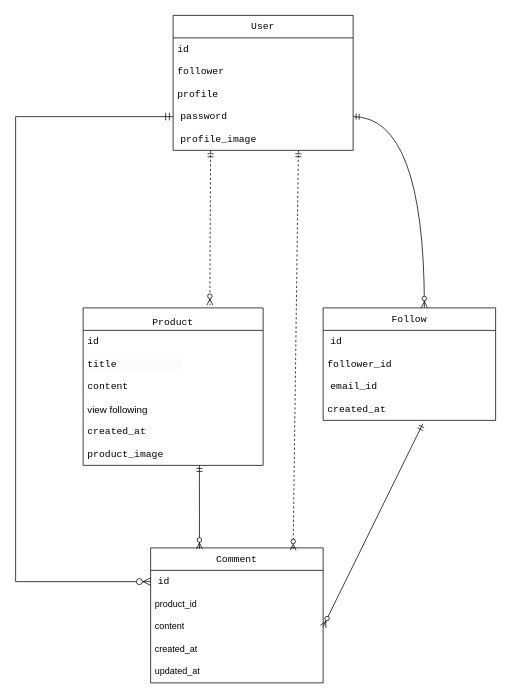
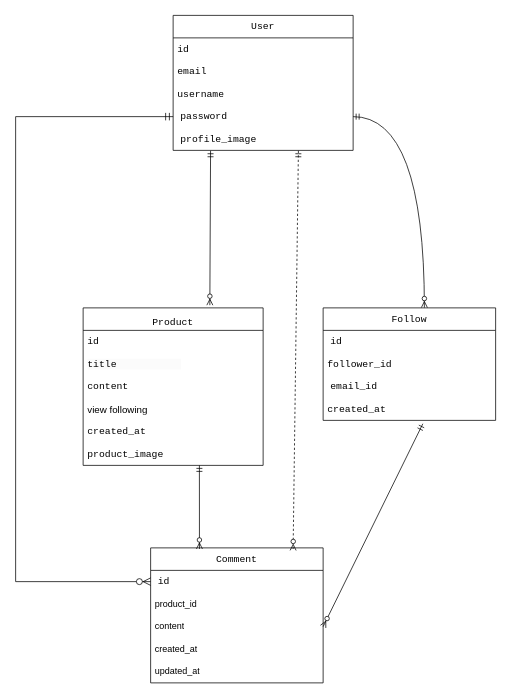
- <mxCell id="4" value="&lt;font face=&quot;Menlo, Monaco, Courier New, monospace&quot;&gt;&lt;span style=&quot;font-size: 13px;&quot;&gt;follower&lt;/span&gt;&lt;/font&gt;" style="text;strokeColor=none;fillColor=none;align=left;verticalAlign=middle;spacingLeft=4;spacingRight=4;overflow=hidden;points=[[0,0.5],[1,0.5]];portConstraint=eastwest;rotatable=0;whiteSpace=wrap;html=1;" parent="2" vertex="1"><mxGeometry y="60" width="240" height="30" as="geometry" /></mxCell>
+ <mxCell id="4" value="&lt;font face=&quot;Menlo, Monaco, Courier New, monospace&quot;&gt;&lt;span style=&quot;font-size: 13px;&quot;&gt;email&lt;/span&gt;&lt;/font&gt;" style="text;strokeColor=none;fillColor=none;align=left;verticalAlign=middle;spacingLeft=4;spacingRight=4;overflow=hidden;points=[[0,0.5],[1,0.5]];portConstraint=eastwest;rotatable=0;whiteSpace=wrap;html=1;" parent="2" vertex="1"><mxGeometry y="60" width="240" height="30" as="geometry" /></mxCell>
- <mxCell id="5" value="&lt;font face=&quot;Menlo, Monaco, Courier New, monospace&quot;&gt;&lt;span style=&quot;font-size: 13px;&quot;&gt;profile&lt;/span&gt;&lt;/font&gt;" style="text;strokeColor=none;fillColor=none;align=left;verticalAlign=middle;spacingLeft=4;spacingRight=4;overflow=hidden;points=[[0,0.5],[1,0.5]];portConstraint=eastwest;rotatable=0;whiteSpace=wrap;html=1;" parent="2" vertex="1"><mxGeometry y="90" width="240" height="30" as="geometry" /></mxCell>
+ <mxCell id="5" value="&lt;font face=&quot;Menlo, Monaco, Courier New, monospace&quot;&gt;&lt;span style=&quot;font-size: 13px;&quot;&gt;username&lt;/span&gt;&lt;/font&gt;" style="text;strokeColor=none;fillColor=none;align=left;verticalAlign=middle;spacingLeft=4;spacingRight=4;overflow=hidden;points=[[0,0.5],[1,0.5]];portConstraint=eastwest;rotatable=0;whiteSpace=wrap;html=1;" parent="2" vertex="1"><mxGeometry y="90" width="240" height="30" as="geometry" /></mxCell>
- <mxCell id="28" value="" style="fontSize=12;html=1;endArrow=ERzeroToMany;startArrow=ERmandOne;rounded=0;exitX=0.208;exitY=1.017;exitDx=0;exitDy=0;exitPerimeter=0;entryX=0.704;entryY=-0.017;entryDx=0;entryDy=0;entryPerimeter=0;dashed=1;" edge="1" parent="1" source="7" target="8"><mxGeometry width="100" height="100" relative="1" as="geometry"><mxPoint x="320" y="250" as="sourcePoint" /><mxPoint x="280" y="340" as="targetPoint" /></mxGeometry></mxCell>
+ <mxCell id="28" value="" style="fontSize=12;html=1;endArrow=ERzeroToMany;startArrow=ERmandOne;rounded=0;exitX=0.208;exitY=1.017;exitDx=0;exitDy=0;exitPerimeter=0;entryX=0.704;entryY=-0.017;entryDx=0;entryDy=0;entryPerimeter=0;" edge="1" parent="1" source="7" target="8"><mxGeometry width="100" height="100" relative="1" as="geometry"><mxPoint x="320" y="250" as="sourcePoint" /><mxPoint x="280" y="340" as="targetPoint" /></mxGeometry></mxCell>
